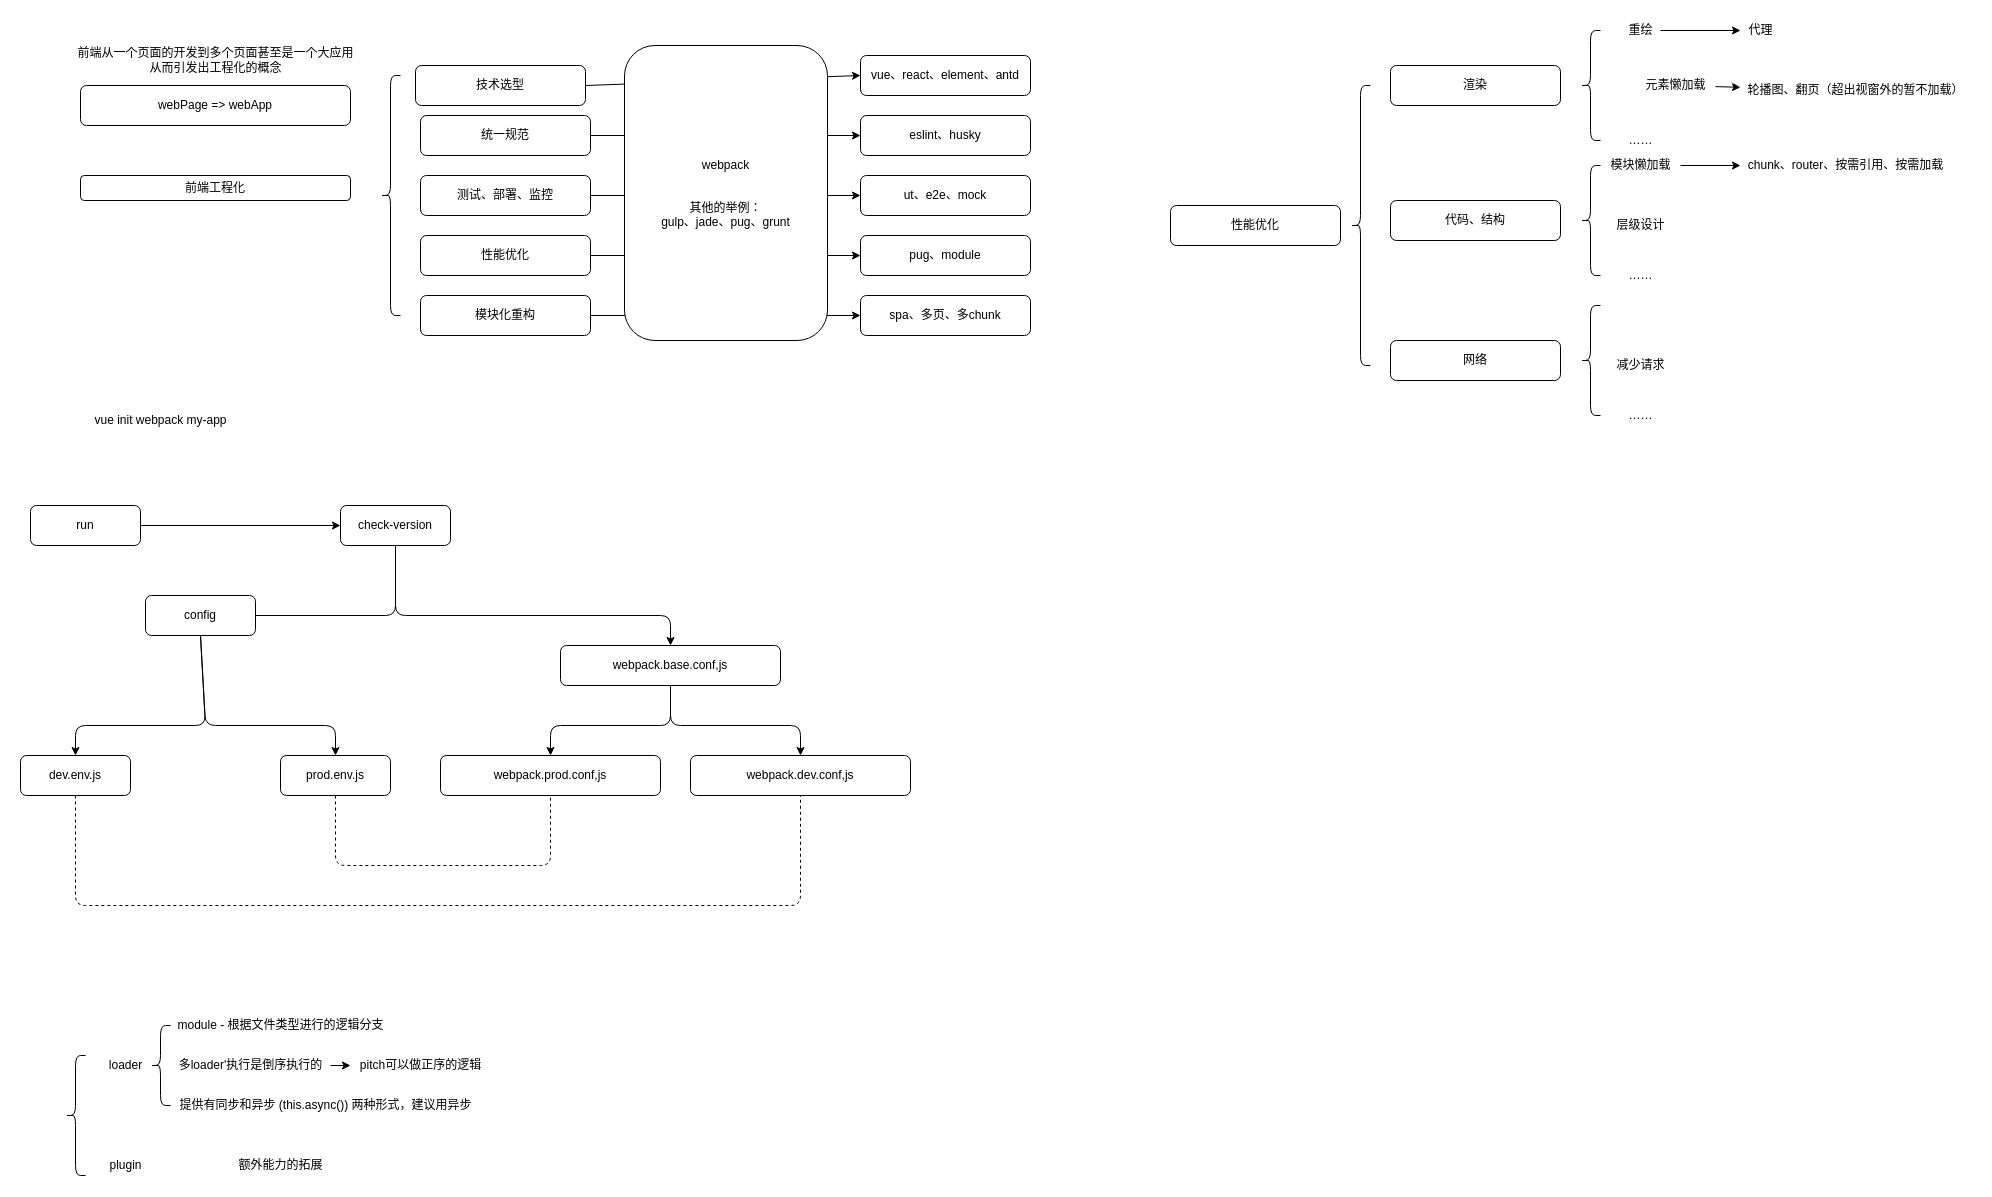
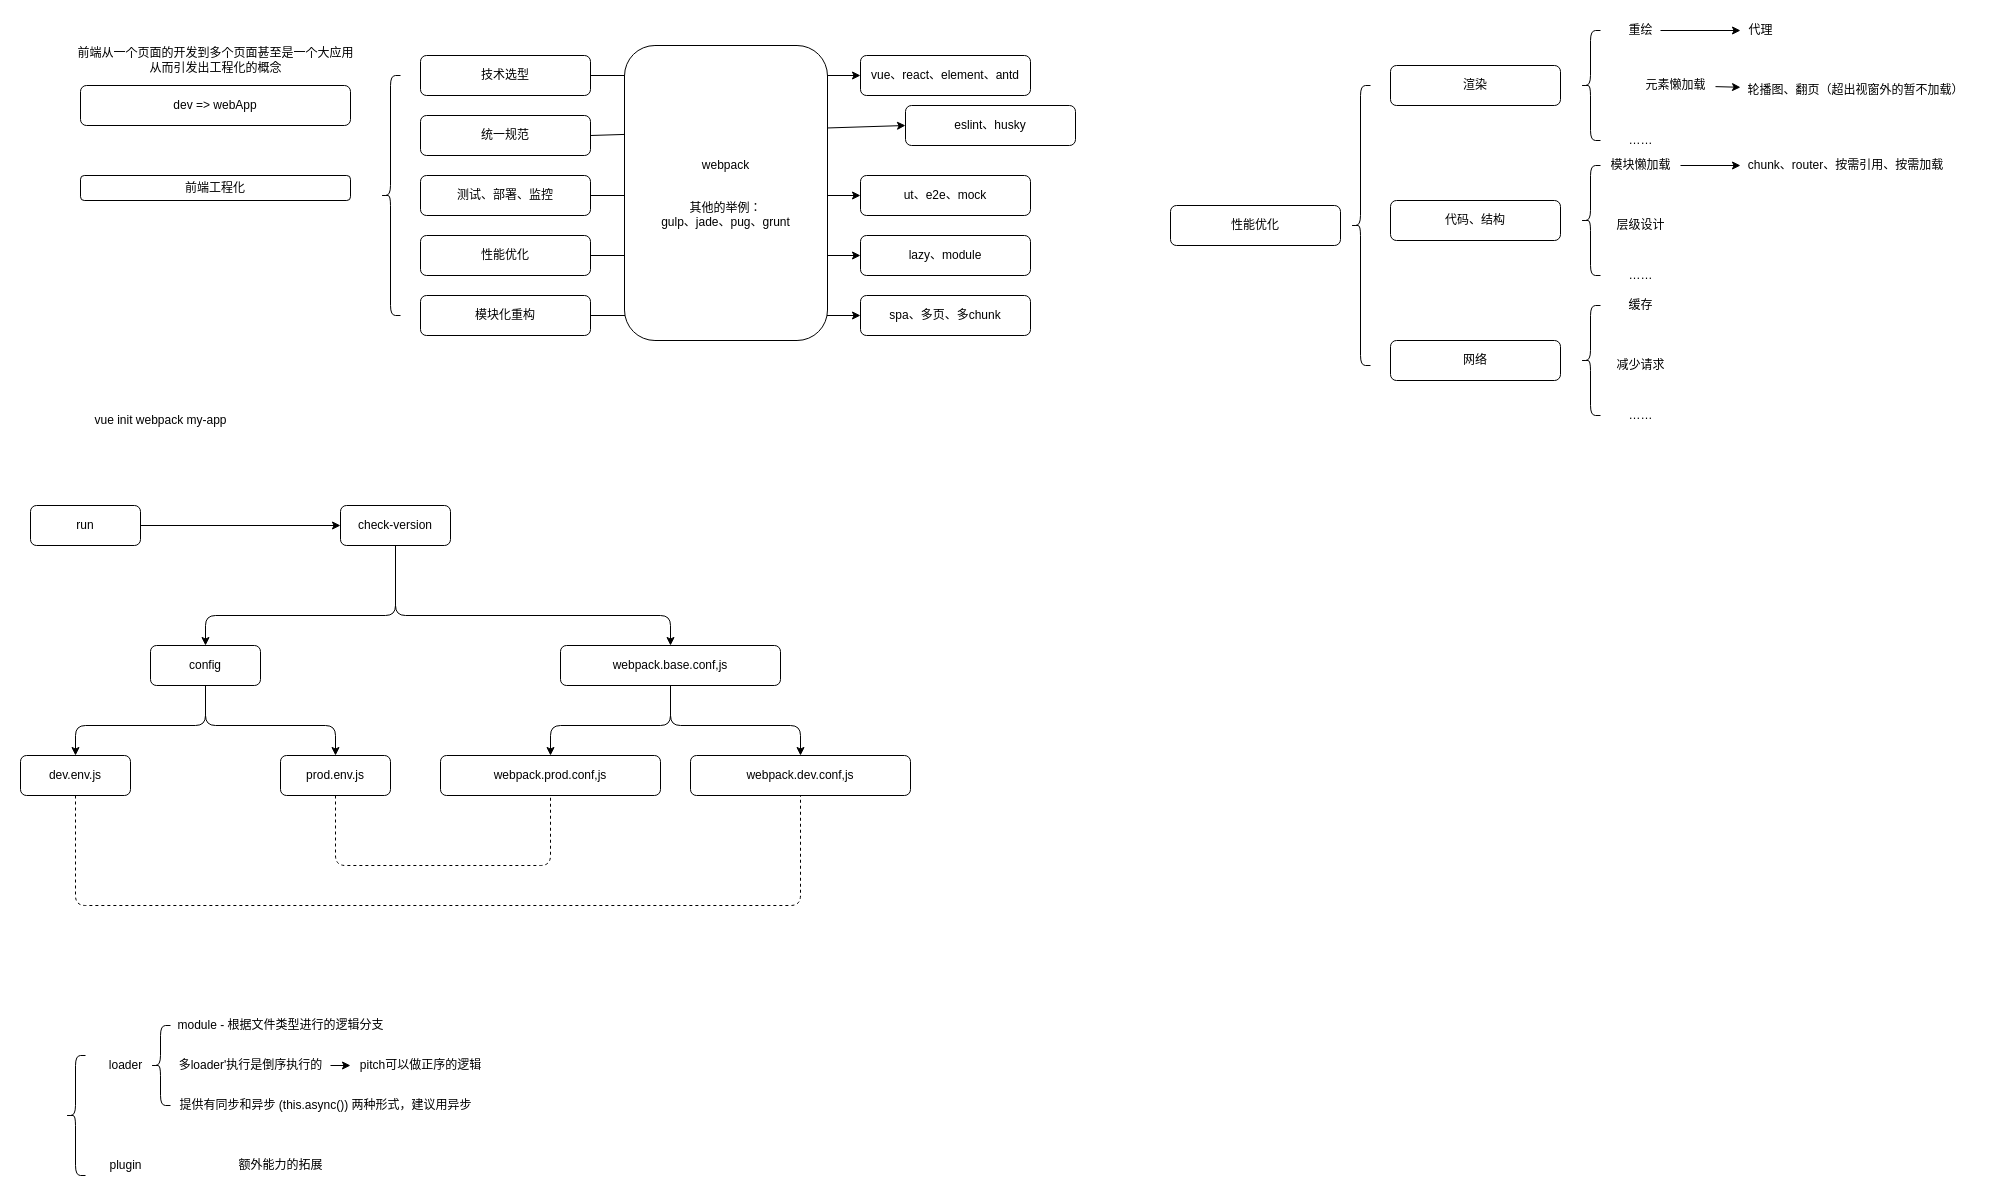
- <mxCell id="6" value="技术选型" style="rounded=1;whiteSpace=wrap;html=1;" parent="1" vertex="1"><mxGeometry x="415" y="65" width="170" height="40" as="geometry" /></mxCell>
+ <mxCell id="6" value="技术选型" style="rounded=1;whiteSpace=wrap;html=1;" parent="1" vertex="1"><mxGeometry x="420" y="55" width="170" height="40" as="geometry" /></mxCell>
- <mxCell id="2" value="webPage =&amp;gt; webApp" style="rounded=1;whiteSpace=wrap;html=1;" parent="1" vertex="1"><mxGeometry x="80" y="85" width="270" height="40" as="geometry" /></mxCell>
+ <mxCell id="2" value="dev =&amp;gt; webApp" style="rounded=1;whiteSpace=wrap;html=1;" parent="1" vertex="1"><mxGeometry x="80" y="85" width="270" height="40" as="geometry" /></mxCell>
- <mxCell id="17" value="eslint、husky" style="rounded=1;whiteSpace=wrap;html=1;" parent="1" vertex="1"><mxGeometry x="860" y="115" width="170" height="40" as="geometry" /></mxCell>
+ <mxCell id="17" value="eslint、husky" style="rounded=1;whiteSpace=wrap;html=1;" parent="1" vertex="1"><mxGeometry x="905" y="105" width="170" height="40" as="geometry" /></mxCell>
- <mxCell id="19" value="pug、module" style="rounded=1;whiteSpace=wrap;html=1;" parent="1" vertex="1"><mxGeometry x="860" y="235" width="170" height="40" as="geometry" /></mxCell>
+ <mxCell id="19" value="lazy、module" style="rounded=1;whiteSpace=wrap;html=1;" parent="1" vertex="1"><mxGeometry x="860" y="235" width="170" height="40" as="geometry" /></mxCell>
+ <mxCell id="59" value="缓存" style="text;html=1;align=center;verticalAlign=middle;resizable=0;points=[];autosize=1;strokeColor=none;fillColor=none;" vertex="1" parent="1"><mxGeometry x="1620" y="295" width="40" height="20" as="geometry" /></mxCell>
- <mxCell id="29" value="config" style="rounded=1;whiteSpace=wrap;html=1;" parent="1" vertex="1"><mxGeometry x="145" y="595" width="110" height="40" as="geometry" /></mxCell>
+ <mxCell id="29" value="config" style="rounded=1;whiteSpace=wrap;html=1;" parent="1" vertex="1"><mxGeometry x="150" y="645" width="110" height="40" as="geometry" /></mxCell>
